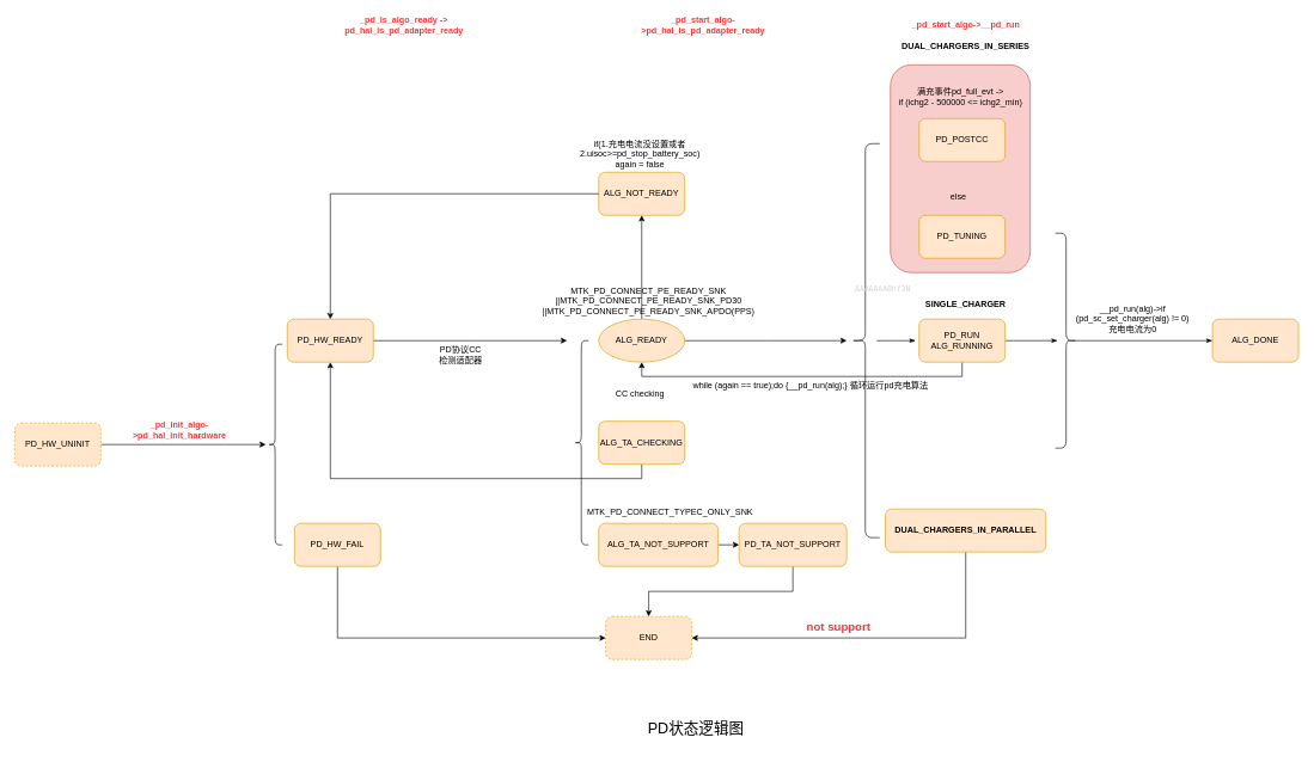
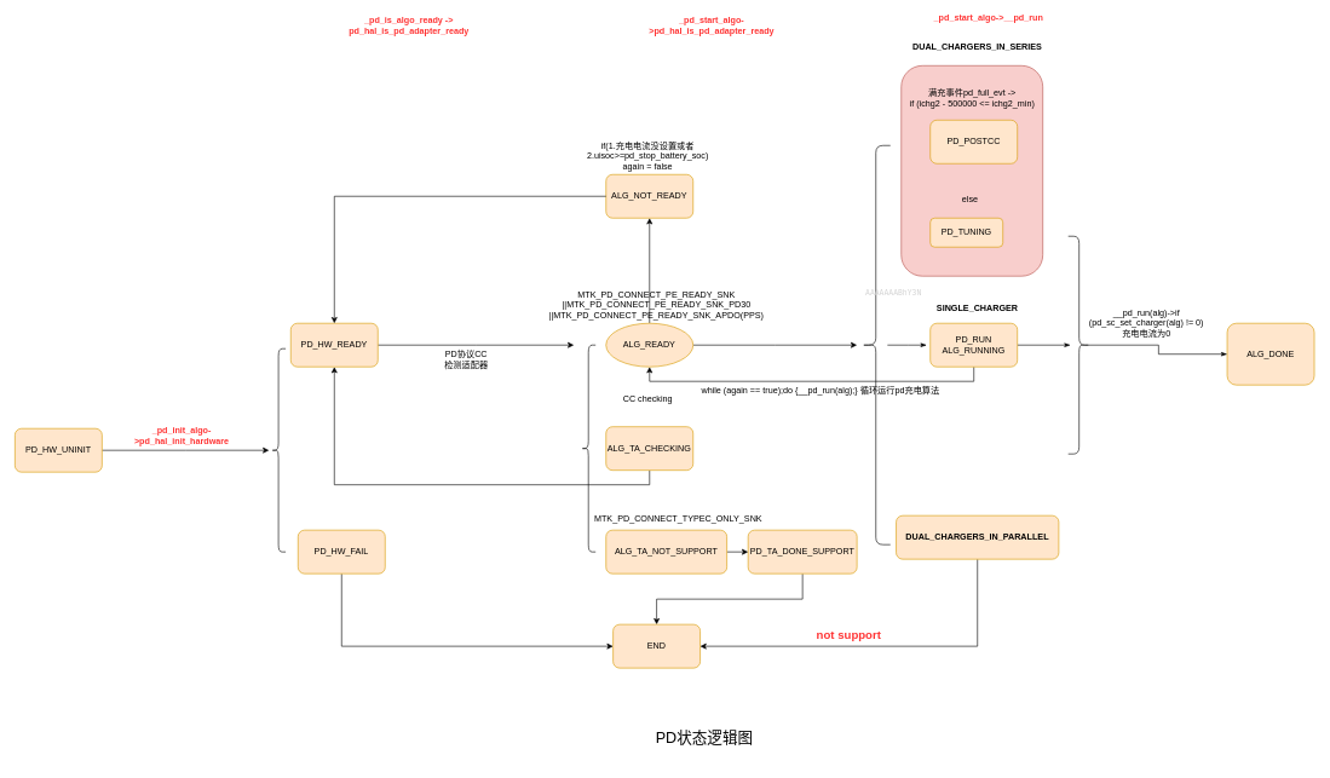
- <mxCell id="46" value="&lt;b style=&quot;color: rgb(0, 0, 0);&quot;&gt;&lt;font color=&quot;#ff3333&quot;&gt;_pd_start_algo-&amp;gt;__pd_run&lt;/font&gt;&lt;/b&gt;" style="text;html=1;strokeColor=none;fillColor=none;align=center;verticalAlign=middle;whiteSpace=wrap;rounded=0;fontColor=#FF3333;" parent="1" vertex="1"><mxGeometry x="1255.5" y="20" width="181" height="30" as="geometry" /></mxCell>
+ <mxCell id="46" value="&lt;b style=&quot;color: rgb(0, 0, 0);&quot;&gt;&lt;font color=&quot;#ff3333&quot;&gt;_pd_start_algo-&amp;gt;__pd_run&lt;/font&gt;&lt;/b&gt;" style="text;html=1;strokeColor=none;fillColor=none;align=center;verticalAlign=middle;whiteSpace=wrap;rounded=0;fontColor=#FF3333;" parent="1" vertex="1"><mxGeometry x="1270.5" y="10" width="181" height="30" as="geometry" /></mxCell>
- <mxCell id="23" value="&lt;div&gt;PD_TUNING&lt;/div&gt;" style="rounded=1;whiteSpace=wrap;html=1;fillColor=#ffe6cc;strokeColor=#d79b00;" parent="1" vertex="1"><mxGeometry x="1281" y="300" width="120" height="60" as="geometry" /></mxCell>
+ <mxCell id="23" value="&lt;div&gt;PD_TUNING&lt;/div&gt;" style="rounded=1;whiteSpace=wrap;html=1;fillColor=#ffe6cc;strokeColor=#d79b00;" parent="1" vertex="1"><mxGeometry x="1281" y="300" width="100" height="40" as="geometry" /></mxCell>
- <mxCell id="21" value="&lt;div&gt;ALG_DONE&lt;/div&gt;" style="rounded=1;whiteSpace=wrap;html=1;fillColor=#ffe6cc;strokeColor=#d79b00;" parent="1" vertex="1"><mxGeometry x="1690" y="445" width="120" height="60" as="geometry" /></mxCell>
+ <mxCell id="21" value="&lt;div&gt;ALG_DONE&lt;/div&gt;" style="rounded=1;whiteSpace=wrap;html=1;fillColor=#ffe6cc;strokeColor=#d79b00;" parent="1" vertex="1"><mxGeometry x="1690" y="445" width="120" height="85" as="geometry" /></mxCell>
- <mxCell id="41" value="PD_HW_UNINIT" style="rounded=1;whiteSpace=wrap;html=1;fillColor=#ffe6cc;strokeColor=#d79b00;dashed=1;" parent="1" vertex="1"><mxGeometry x="20" y="590" width="120" height="60" as="geometry" /></mxCell>
+ <mxCell id="41" value="PD_HW_UNINIT" style="rounded=1;whiteSpace=wrap;html=1;fillColor=#ffe6cc;strokeColor=#d79b00;" parent="1" vertex="1"><mxGeometry x="20" y="590" width="120" height="60" as="geometry" /></mxCell>
- <mxCell id="11" value="&lt;div&gt;PD_TA_NOT_SUPPORT&lt;/div&gt;" style="rounded=1;whiteSpace=wrap;html=1;fillColor=#ffe6cc;strokeColor=#d79b00;" parent="1" vertex="1"><mxGeometry x="1030" y="730" width="150" height="60" as="geometry" /></mxCell>
+ <mxCell id="11" value="&lt;div&gt;PD_TA_DONE_SUPPORT&lt;/div&gt;" style="rounded=1;whiteSpace=wrap;html=1;fillColor=#ffe6cc;strokeColor=#d79b00;" parent="1" vertex="1"><mxGeometry x="1030" y="730" width="150" height="60" as="geometry" /></mxCell>
- <mxCell id="34" value="&lt;span style=&quot;&quot;&gt;END&lt;/span&gt;" style="rounded=1;whiteSpace=wrap;html=1;fillColor=#ffe6cc;strokeColor=#d79b00;dashed=1;" parent="1" vertex="1"><mxGeometry x="844" y="860" width="120" height="60" as="geometry" /></mxCell>
+ <mxCell id="34" value="&lt;span style=&quot;&quot;&gt;END&lt;/span&gt;" style="rounded=1;whiteSpace=wrap;html=1;fillColor=#ffe6cc;strokeColor=#d79b00;" parent="1" vertex="1"><mxGeometry x="844" y="860" width="120" height="60" as="geometry" /></mxCell>
